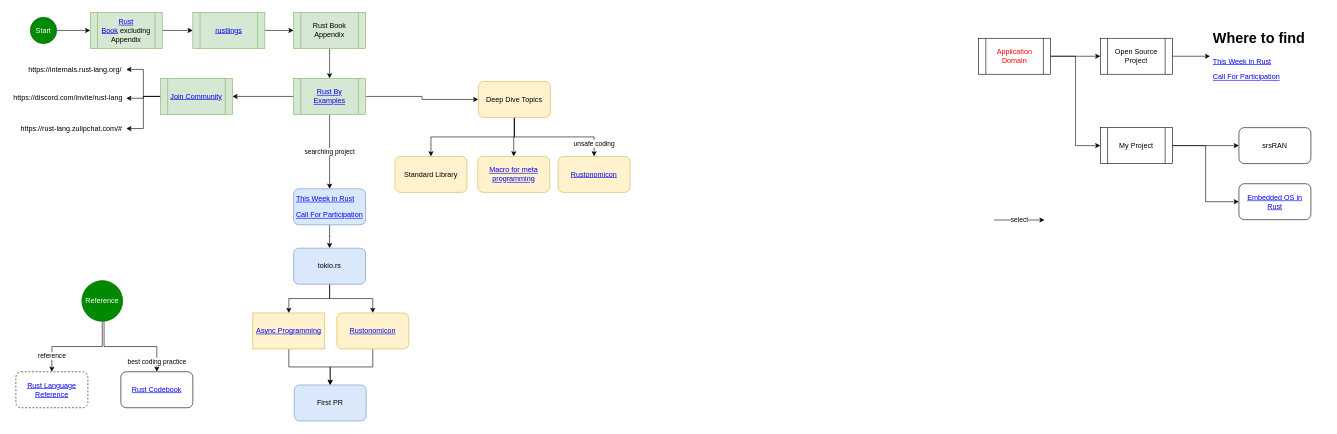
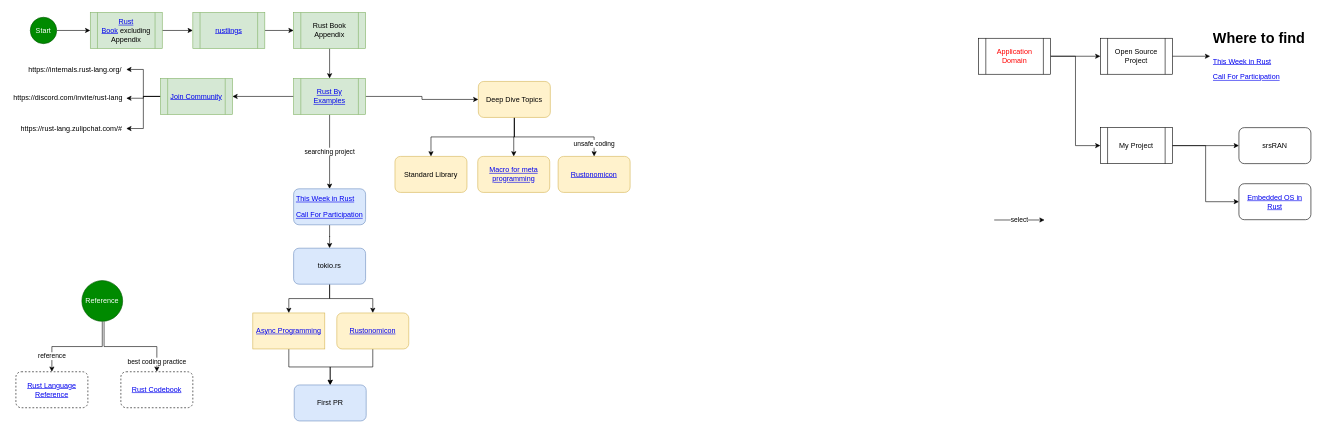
- <mxCell id="38" value="&lt;a href=&quot;https://rust-lang-nursery.github.io/rust-cookbook/&quot;&gt;Rust Codebook&lt;/a&gt;" style="rounded=1;whiteSpace=wrap;html=1;" parent="1" vertex="1"><mxGeometry x="201" y="619" width="120" height="60" as="geometry" /></mxCell>
+ <mxCell id="38" value="&lt;a href=&quot;https://rust-lang-nursery.github.io/rust-cookbook/&quot;&gt;Rust Codebook&lt;/a&gt;" style="rounded=1;whiteSpace=wrap;html=1;dashed=1;" parent="1" vertex="1"><mxGeometry x="201" y="619" width="120" height="60" as="geometry" /></mxCell>
